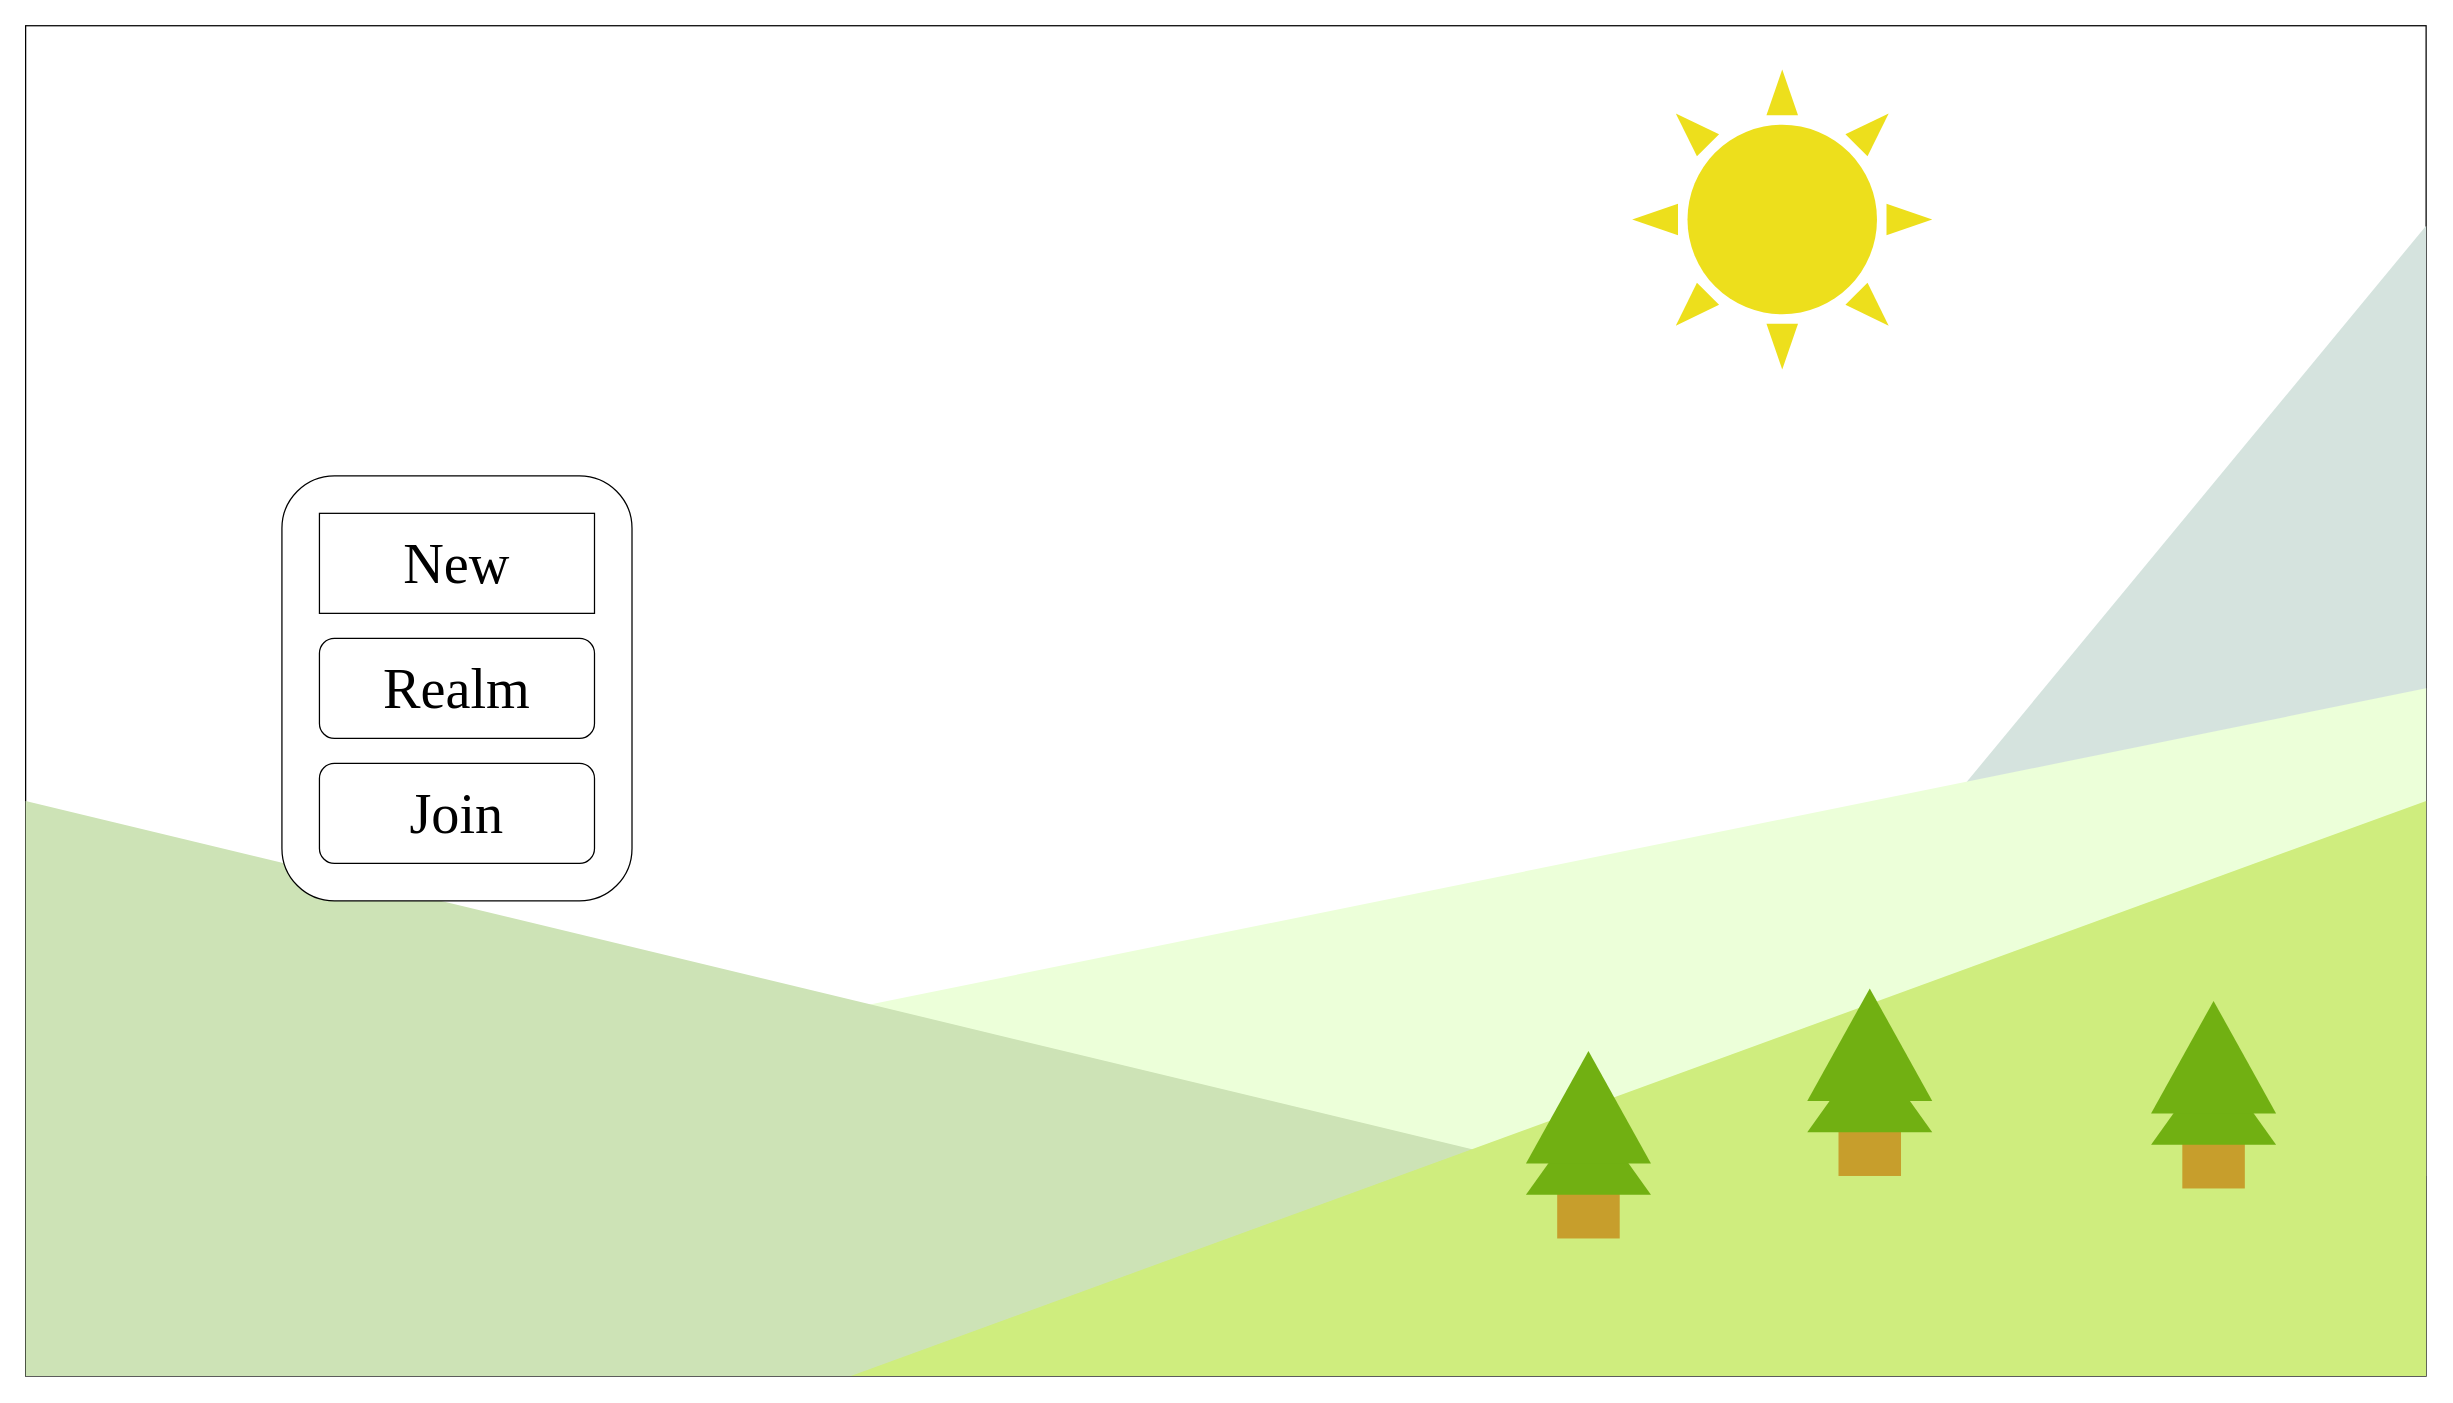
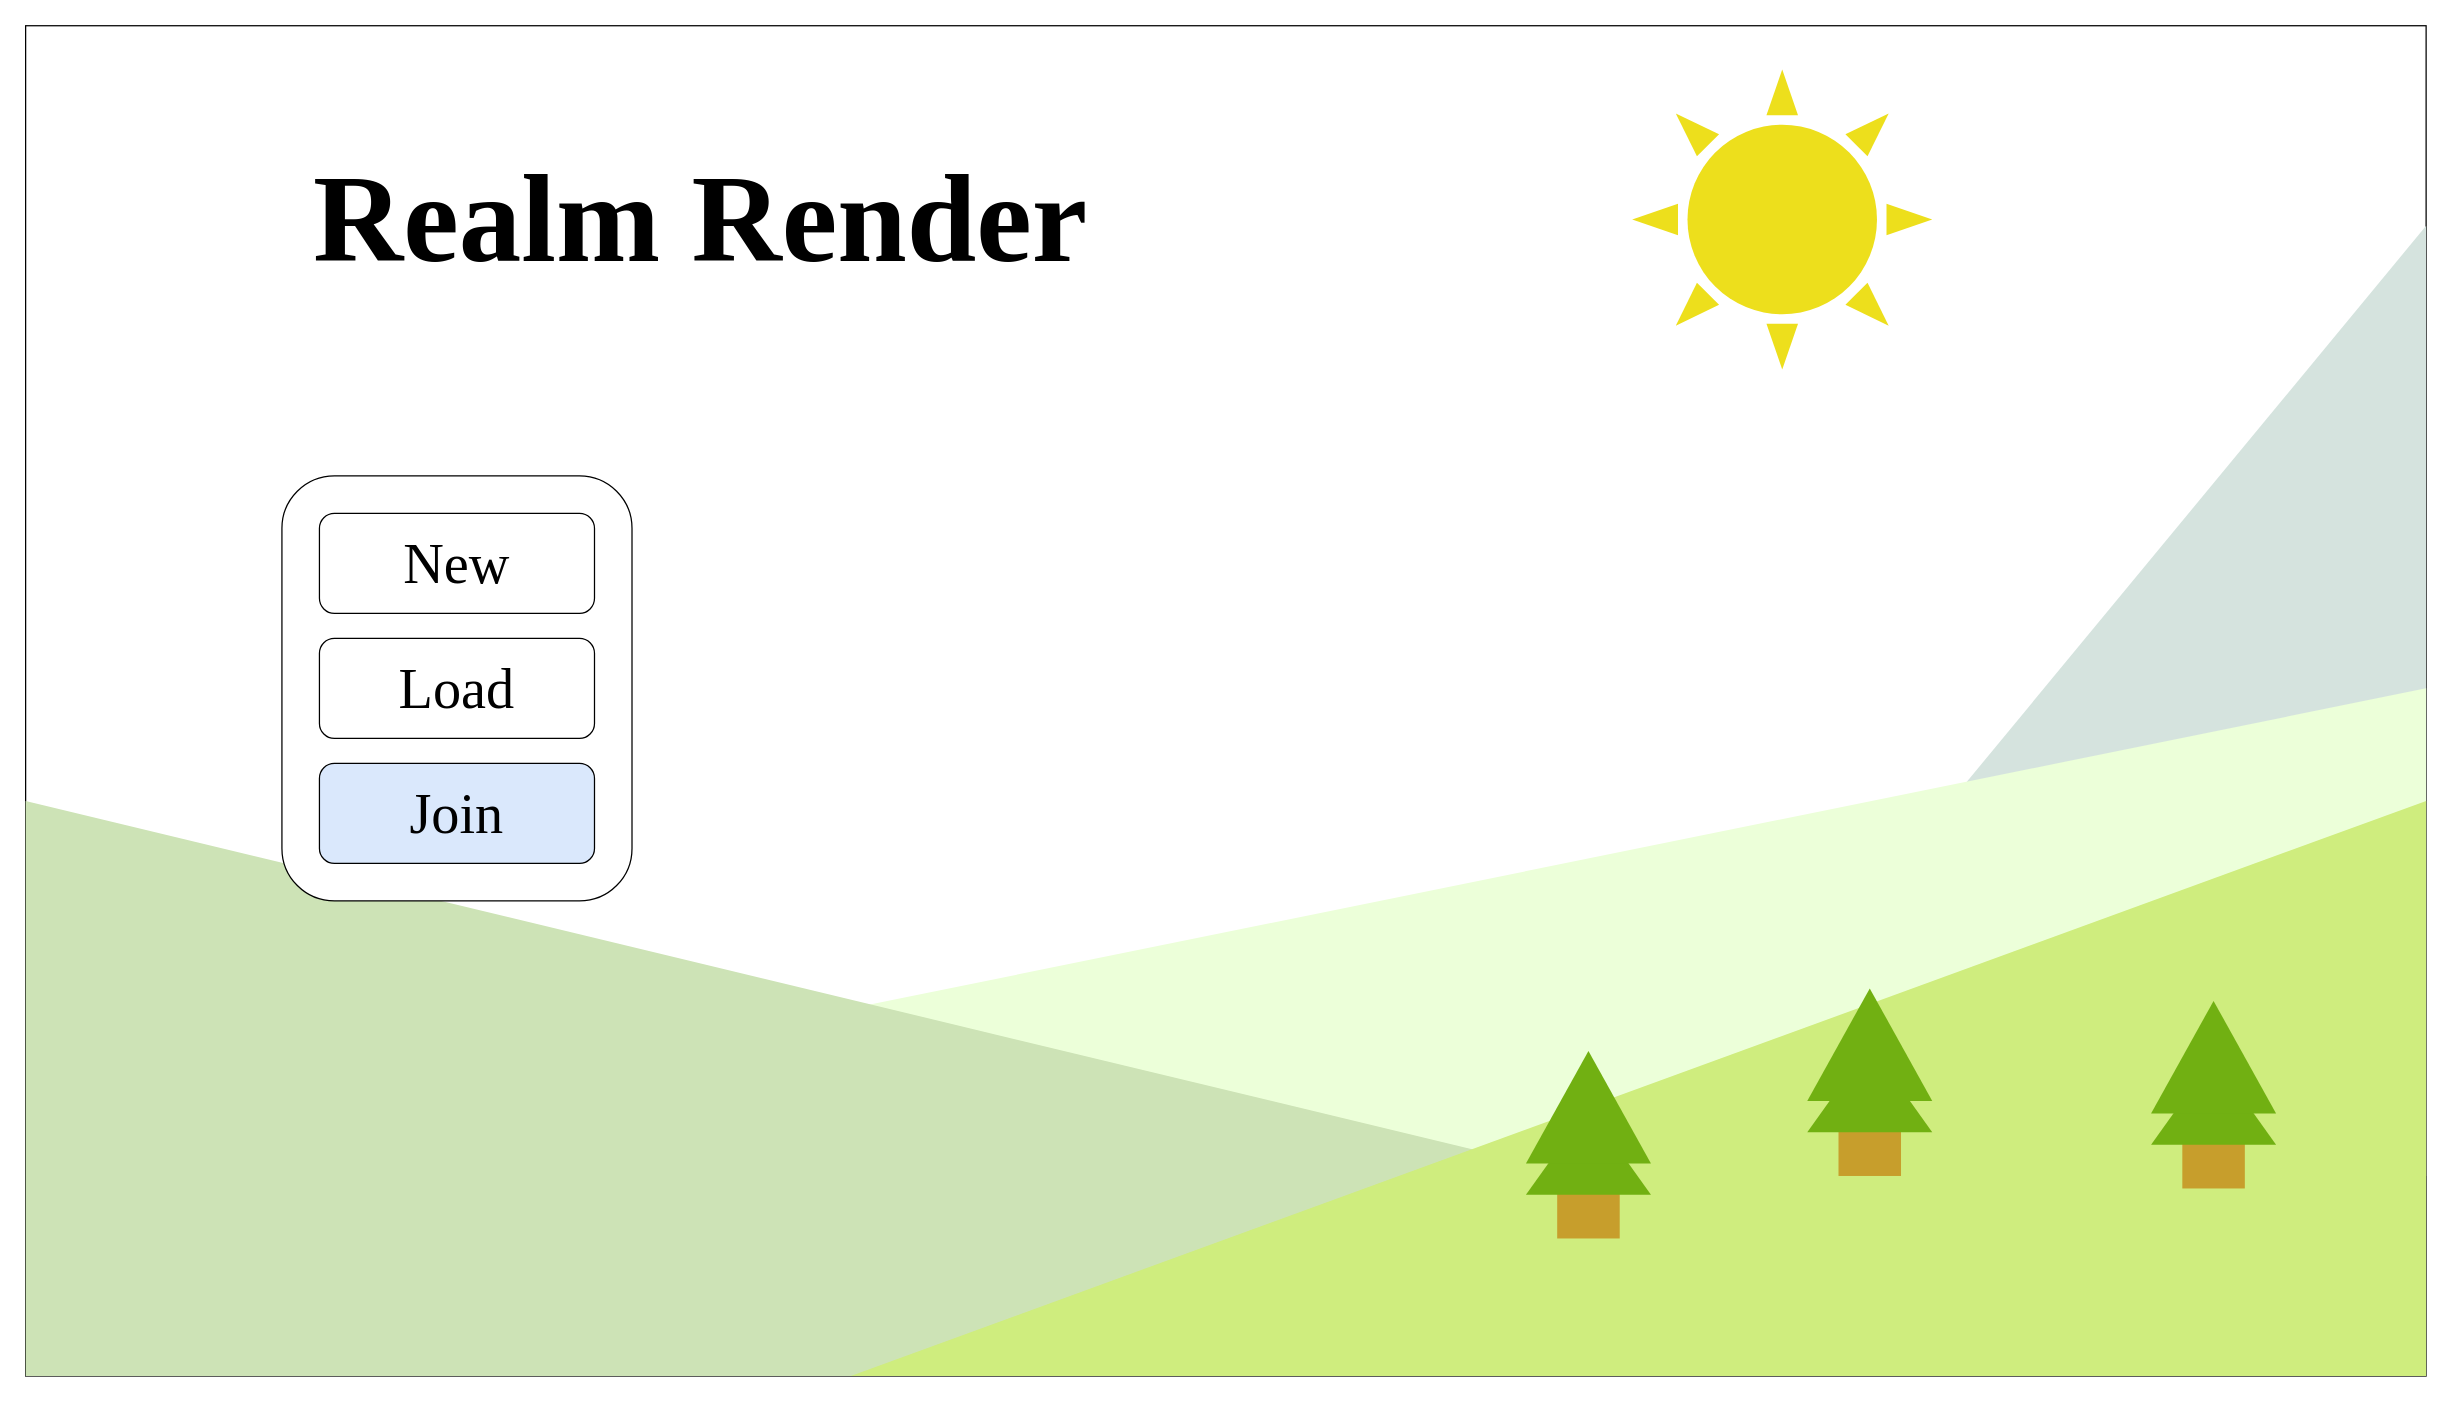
+ <mxCell id="3" value="&lt;h1&gt;&lt;font style=&quot;font-size: 100px;&quot;&gt;Realm Render&lt;/font&gt;&lt;/h1&gt;" style="text;html=1;strokeColor=none;fillColor=none;align=center;verticalAlign=middle;whiteSpace=wrap;rounded=0;fontFamily=Tahoma;" vertex="1" parent="1"><mxGeometry x="80" width="960" height="310" as="geometry" y="20" /></mxCell>
- <mxCell id="9" value="New" style="whiteSpace=wrap;html=1;fontFamily=Tahoma;fontSize=45;verticalAlign=middle;align=center;labelPosition=center;verticalLabelPosition=middle;rounded=0;" vertex="1" parent="7"><mxGeometry x="30" y="30" width="220" height="80" as="geometry" /></mxCell>
+ <mxCell id="9" value="New" style="rounded=1;whiteSpace=wrap;html=1;fontFamily=Tahoma;fontSize=45;verticalAlign=middle;align=center;labelPosition=center;verticalLabelPosition=middle;" vertex="1" parent="7"><mxGeometry x="30" y="30" width="220" height="80" as="geometry" /></mxCell>
- <mxCell id="10" value="Realm" style="rounded=1;whiteSpace=wrap;html=1;fontFamily=Tahoma;fontSize=45;verticalAlign=middle;align=center;labelPosition=center;verticalLabelPosition=middle;" vertex="1" parent="7"><mxGeometry x="30.0" y="130" width="220" height="80" as="geometry" /></mxCell>
+ <mxCell id="10" value="Load" style="rounded=1;whiteSpace=wrap;html=1;fontFamily=Tahoma;fontSize=45;verticalAlign=middle;align=center;labelPosition=center;verticalLabelPosition=middle;" vertex="1" parent="7"><mxGeometry x="30.0" y="130" width="220" height="80" as="geometry" /></mxCell>
- <mxCell id="11" value="Join" style="rounded=1;whiteSpace=wrap;html=1;fontFamily=Tahoma;fontSize=45;verticalAlign=middle;align=center;labelPosition=center;verticalLabelPosition=middle;" vertex="1" parent="7"><mxGeometry x="30.0" y="230" width="220" height="80" as="geometry" /></mxCell>
+ <mxCell id="11" value="Join" style="rounded=1;whiteSpace=wrap;html=1;fontFamily=Tahoma;fontSize=45;verticalAlign=middle;align=center;labelPosition=center;verticalLabelPosition=middle;fillColor=#dae8fc;" vertex="1" parent="7"><mxGeometry x="30.0" y="230" width="220" height="80" as="geometry" /></mxCell>
